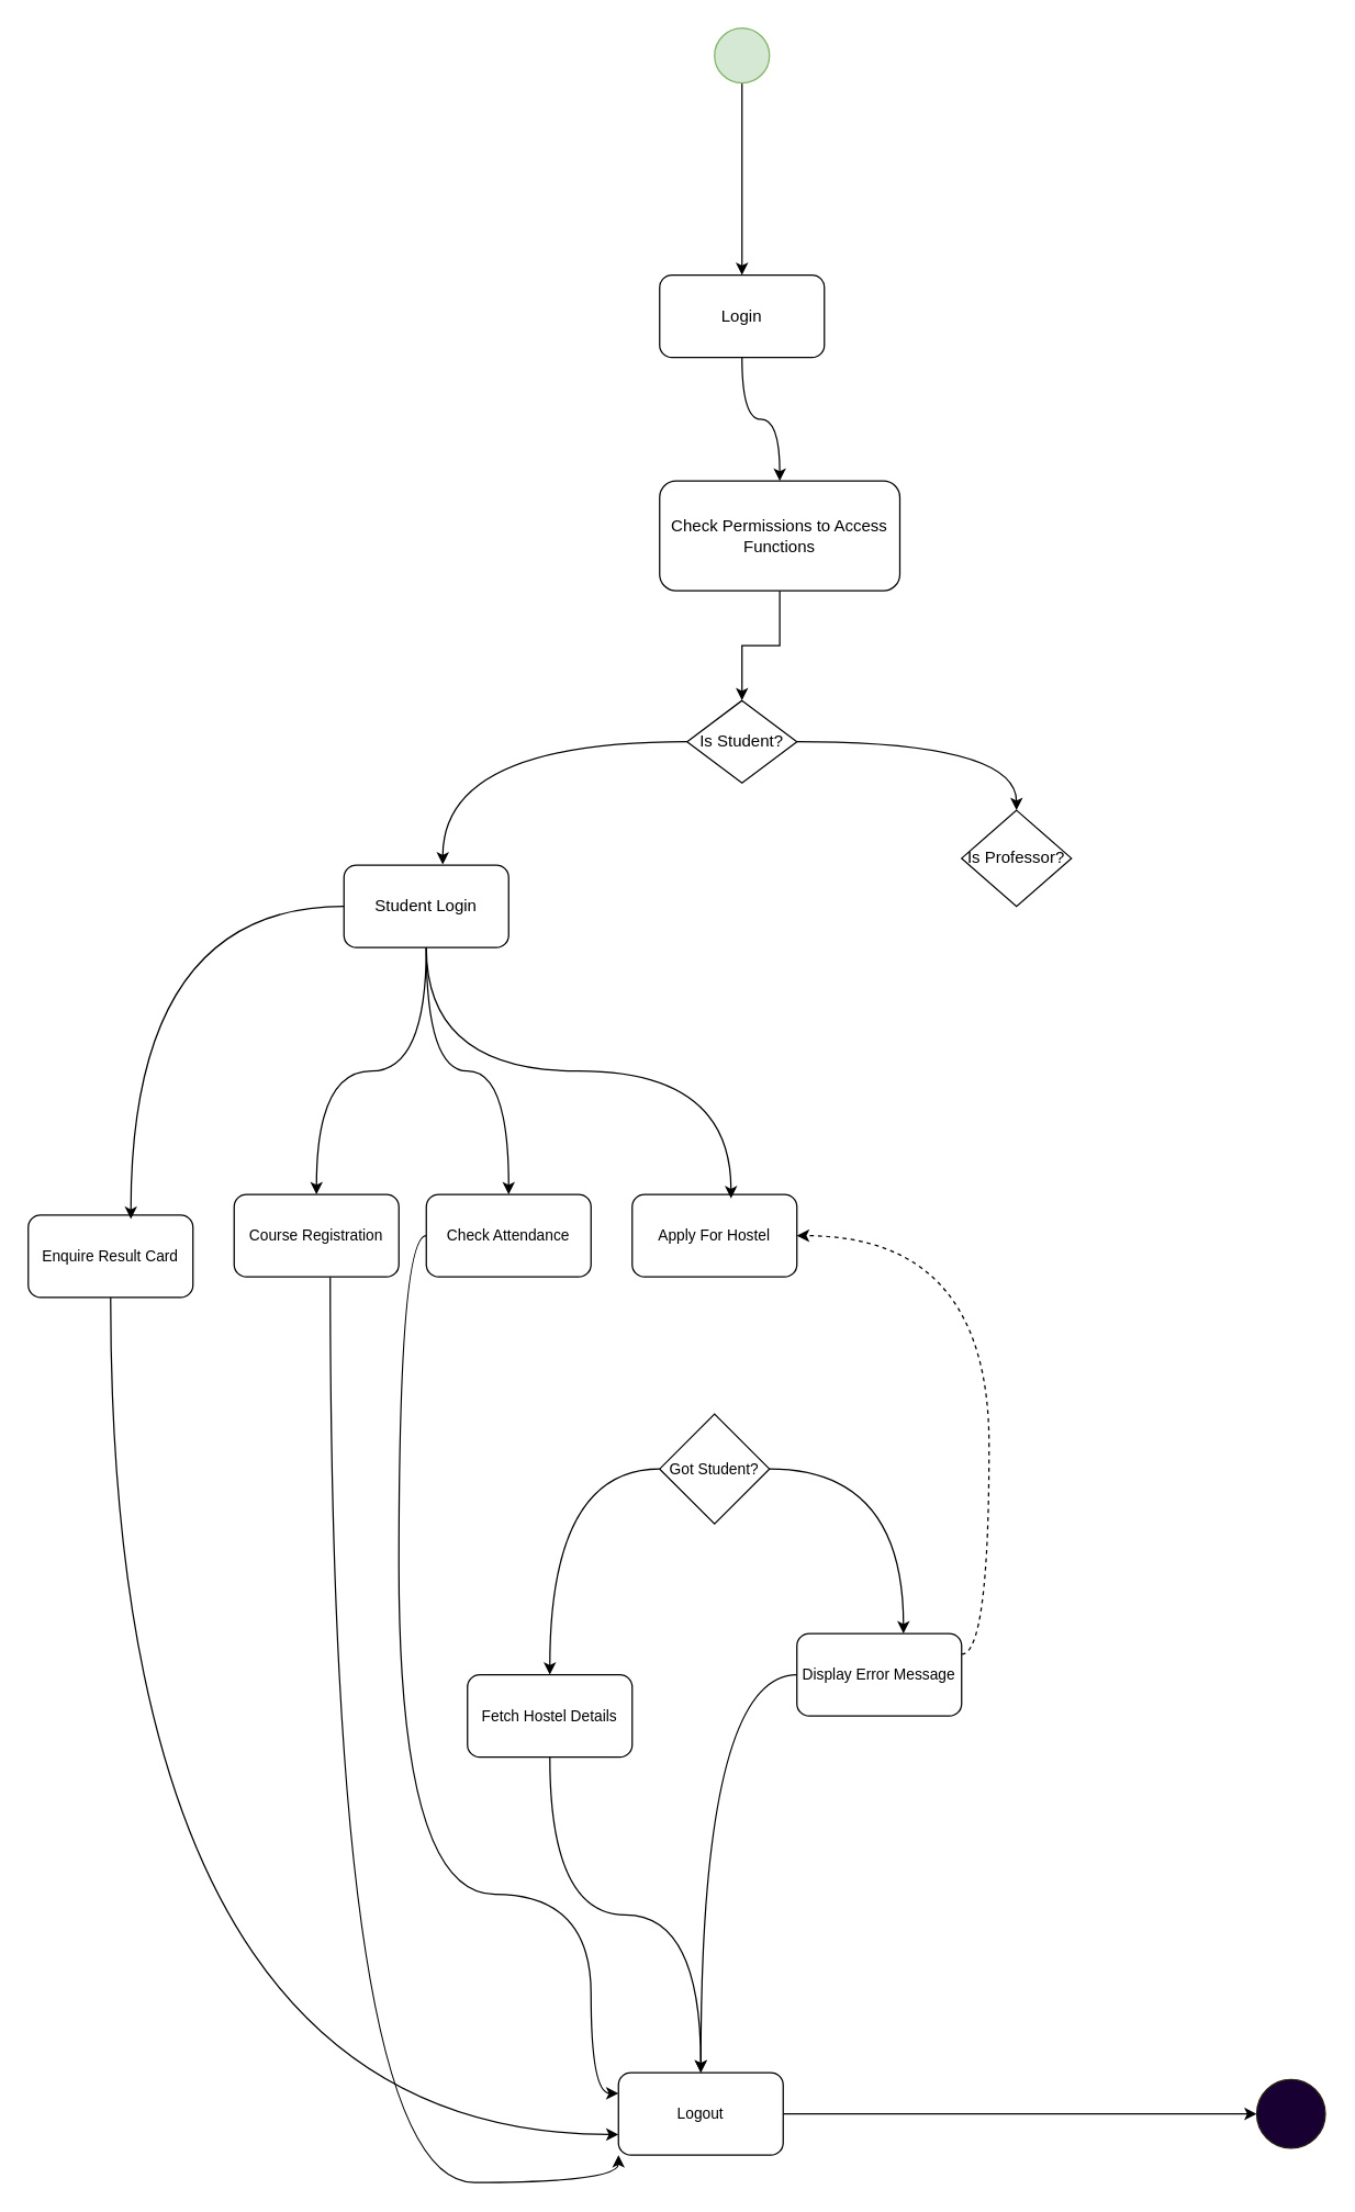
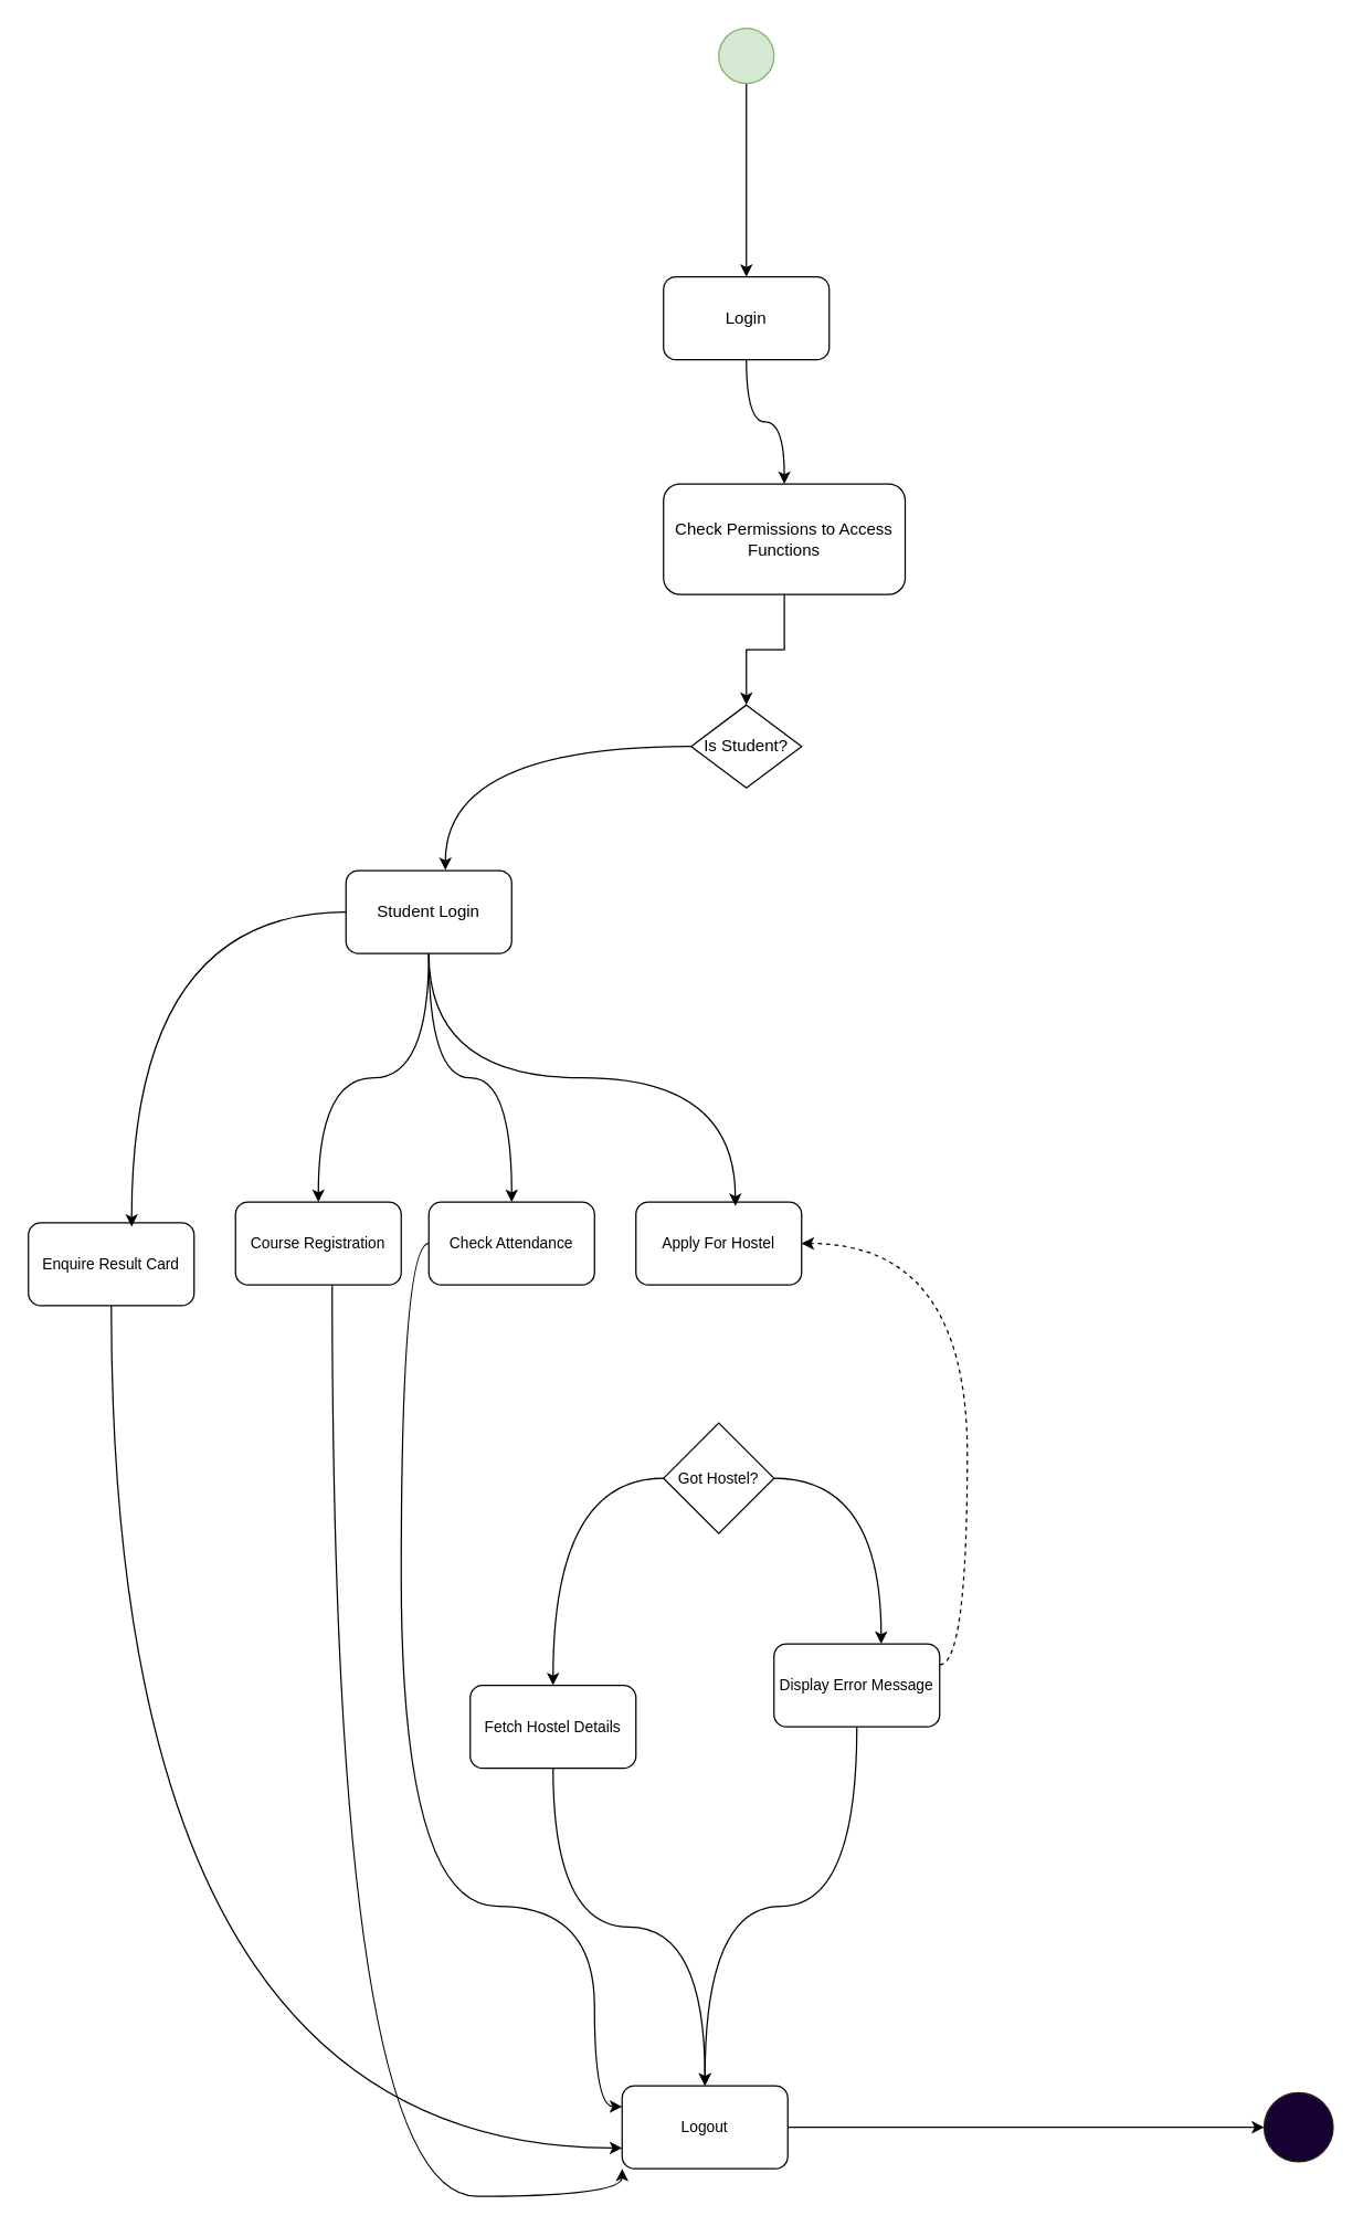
- <mxCell id="8" style="edgeStyle=orthogonalEdgeStyle;curved=1;rounded=0;orthogonalLoop=1;jettySize=auto;html=1;exitX=1;exitY=0.5;exitDx=0;exitDy=0;strokeColor=default;align=center;verticalAlign=middle;fontFamily=Helvetica;fontSize=11;fontColor=default;labelBackgroundColor=default;endArrow=classic;" edge="1" parent="1" source="9" target="13"><mxGeometry relative="1" as="geometry" /></mxCell>
- <mxCell id="13" value="Is Professor?" style="rhombus;whiteSpace=wrap;html=1;" vertex="1" parent="1"><mxGeometry x="700" y="590" width="80" height="70" as="geometry" /></mxCell>
- <mxCell id="23" value="Got Student?" style="rhombus;whiteSpace=wrap;html=1;fontFamily=Helvetica;fontSize=11;fontColor=default;labelBackgroundColor=default;" vertex="1" parent="1"><mxGeometry x="480" y="1030" width="80" height="80" as="geometry" /></mxCell>
+ <mxCell id="23" value="Got Hostel?" style="rhombus;whiteSpace=wrap;html=1;fontFamily=Helvetica;fontSize=11;fontColor=default;labelBackgroundColor=default;" vertex="1" parent="1"><mxGeometry x="480" y="1030" width="80" height="80" as="geometry" /></mxCell>
- <mxCell id="28" value="Display Error Message" style="rounded=1;whiteSpace=wrap;html=1;fontFamily=Helvetica;fontSize=11;fontColor=default;labelBackgroundColor=default;" vertex="1" parent="1"><mxGeometry x="580" y="1190" width="120" height="60" as="geometry" /></mxCell>
+ <mxCell id="28" value="Display Error Message" style="rounded=1;whiteSpace=wrap;html=1;fontFamily=Helvetica;fontSize=11;fontColor=default;labelBackgroundColor=default;" vertex="1" parent="1"><mxGeometry x="560" y="1190" width="120" height="60" as="geometry" /></mxCell>
